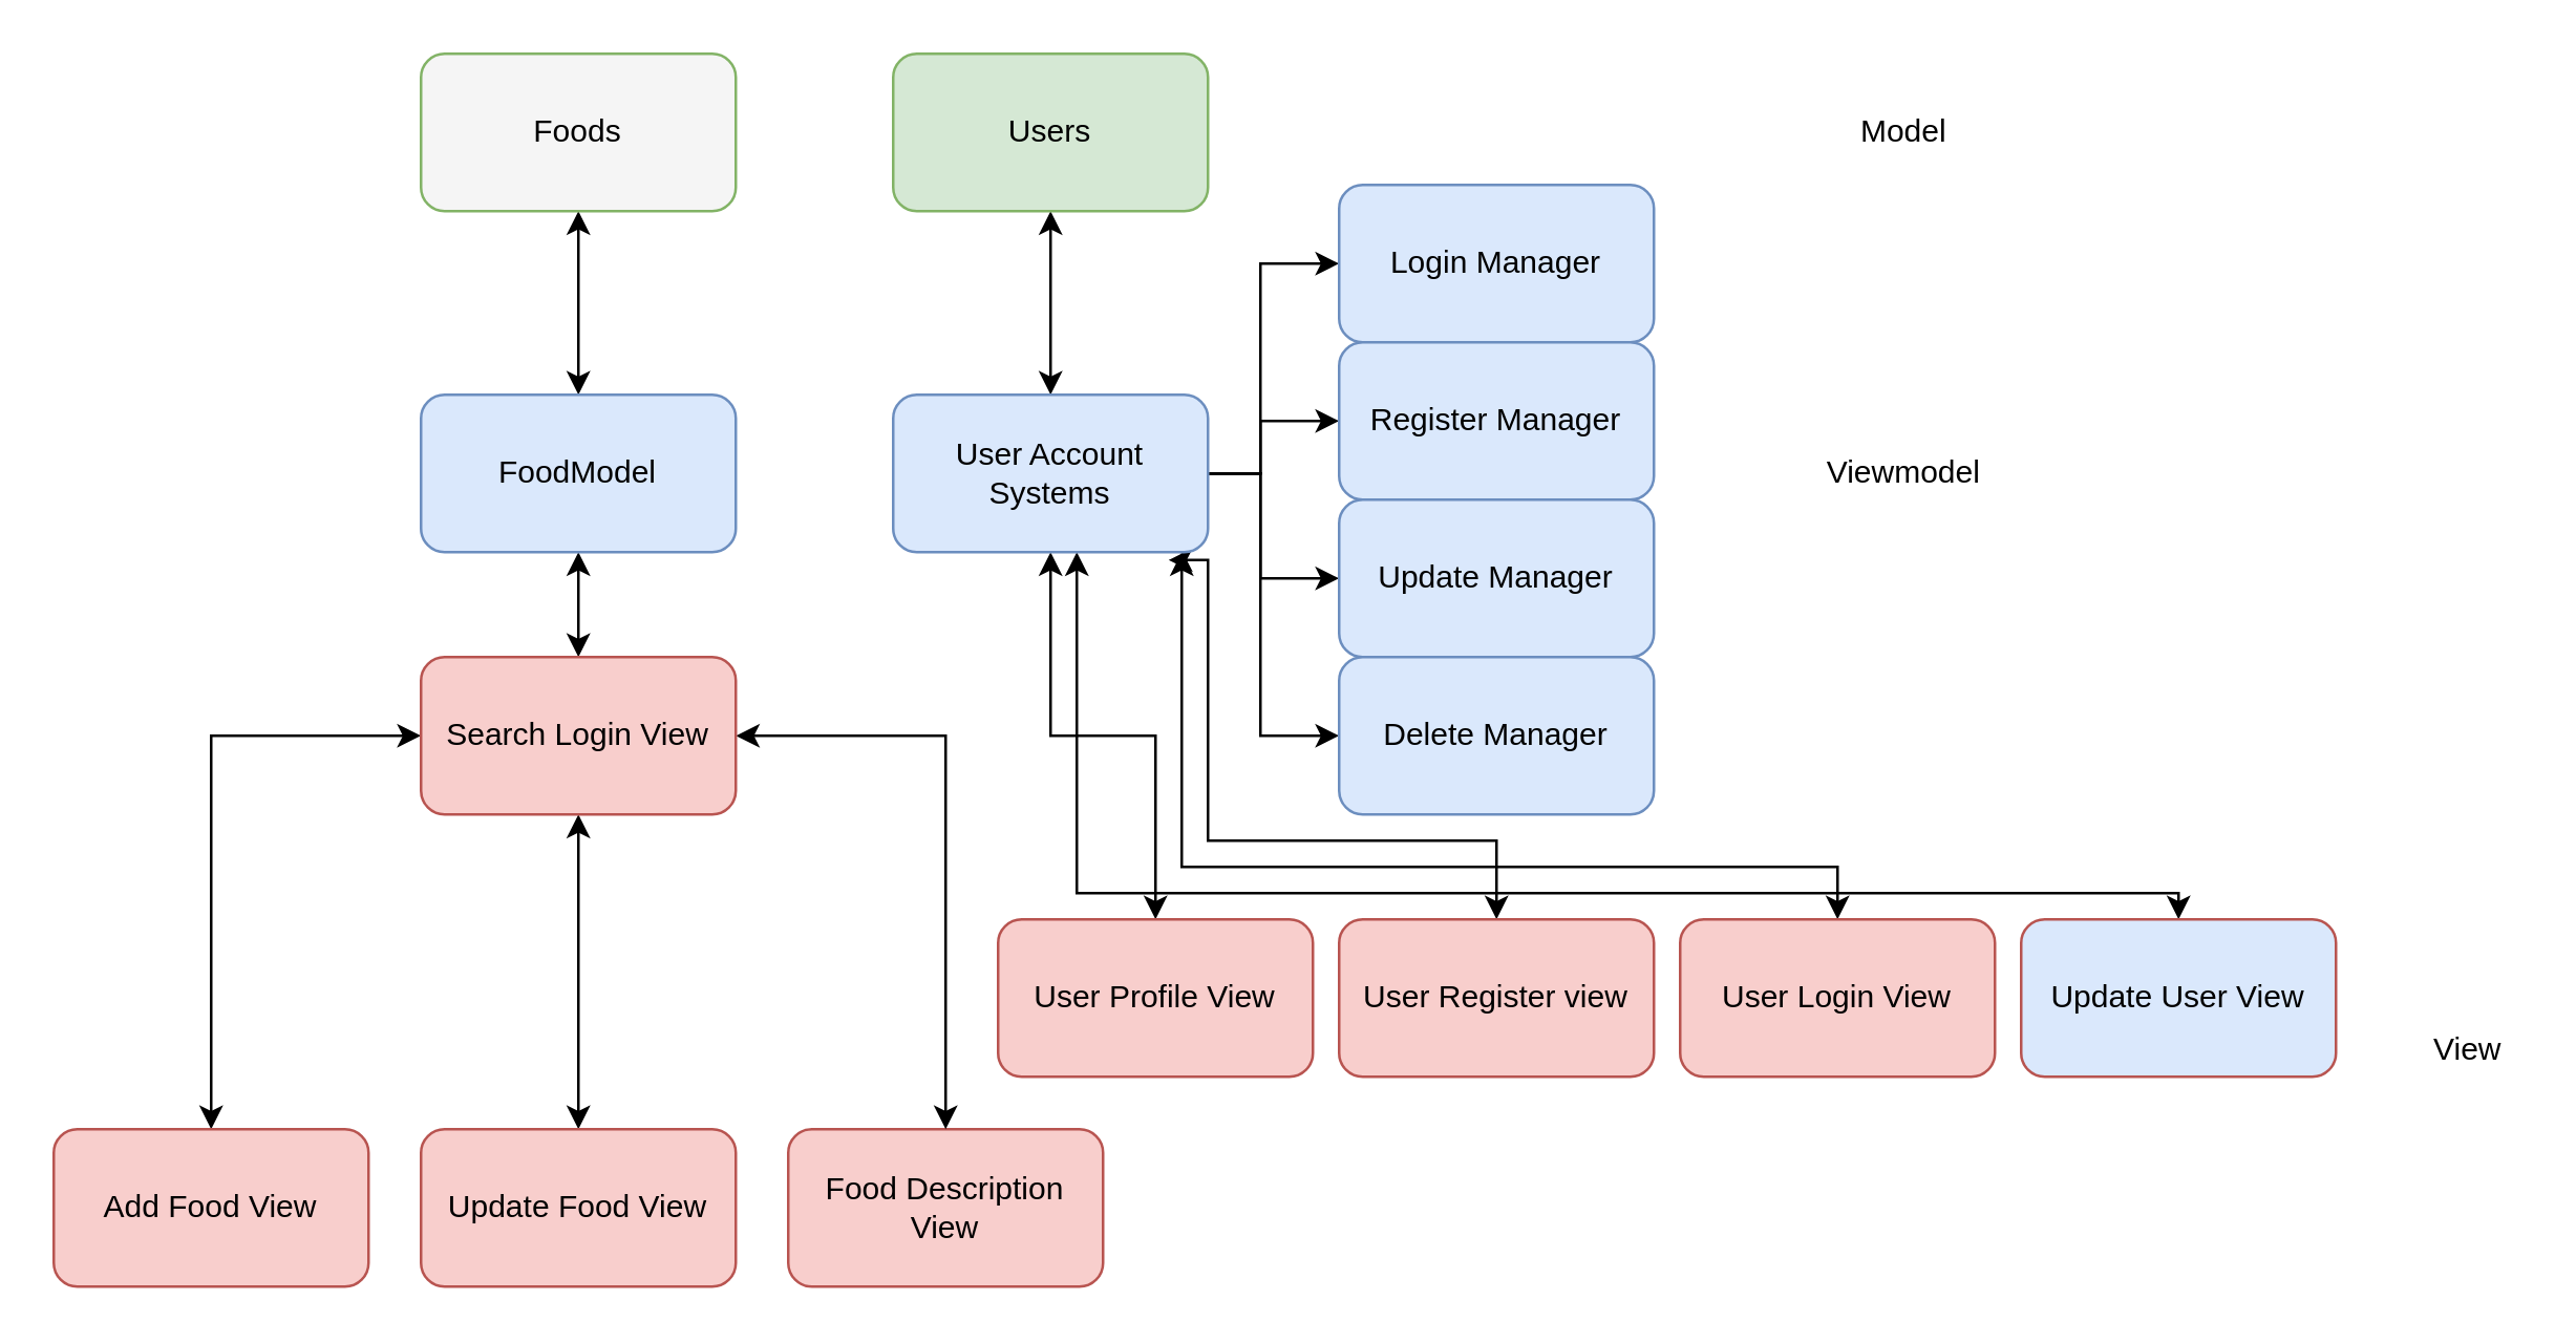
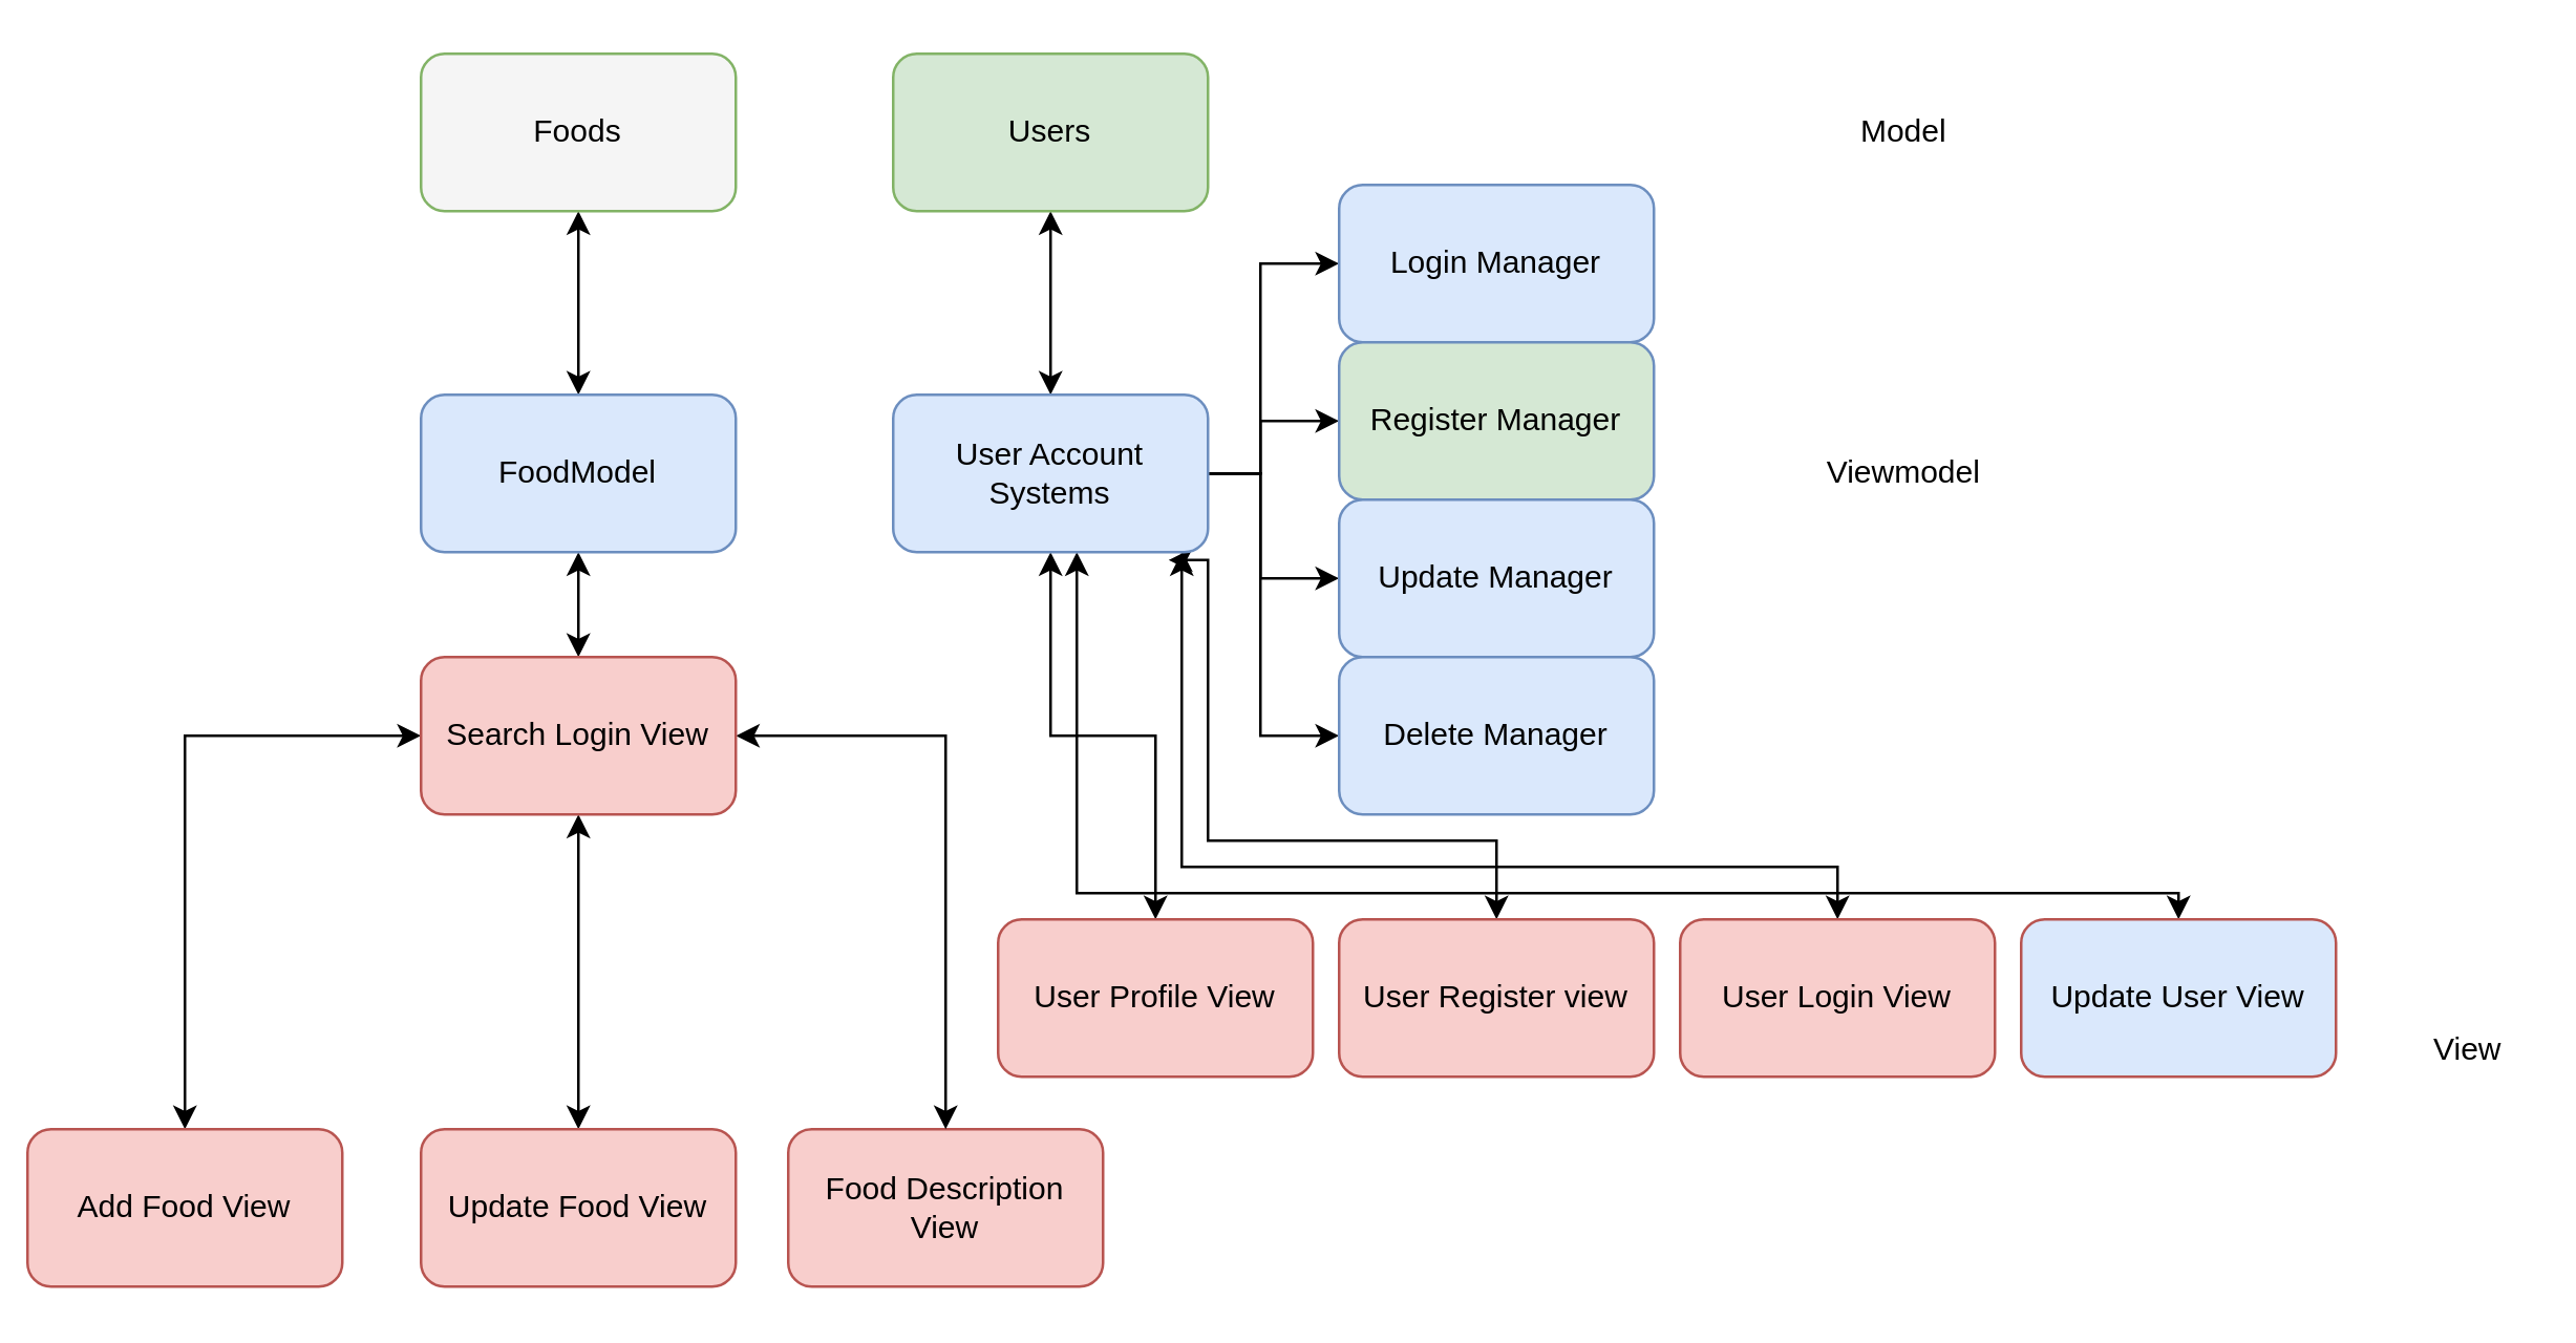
- <mxCell id="19" value="Register Manager" style="rounded=1;whiteSpace=wrap;html=1;fillColor=#dae8fc;strokeColor=#6c8ebf;" vertex="1" parent="1"><mxGeometry x="510" y="130" width="120" height="60" as="geometry" /></mxCell>
+ <mxCell id="19" value="Register Manager" style="rounded=1;whiteSpace=wrap;html=1;fillColor=#d5e8d4;strokeColor=#6c8ebf;" vertex="1" parent="1"><mxGeometry x="510" y="130" width="120" height="60" as="geometry" /></mxCell>
- <mxCell id="32" value="Add Food View" style="rounded=1;whiteSpace=wrap;html=1;fillColor=#f8cecc;strokeColor=#b85450;" vertex="1" parent="1"><mxGeometry x="20" y="430" width="120" height="60" as="geometry" /></mxCell>
+ <mxCell id="32" value="Add Food View" style="rounded=1;whiteSpace=wrap;html=1;fillColor=#f8cecc;strokeColor=#b85450;" vertex="1" parent="1"><mxGeometry x="10" y="430" width="120" height="60" as="geometry" /></mxCell>
